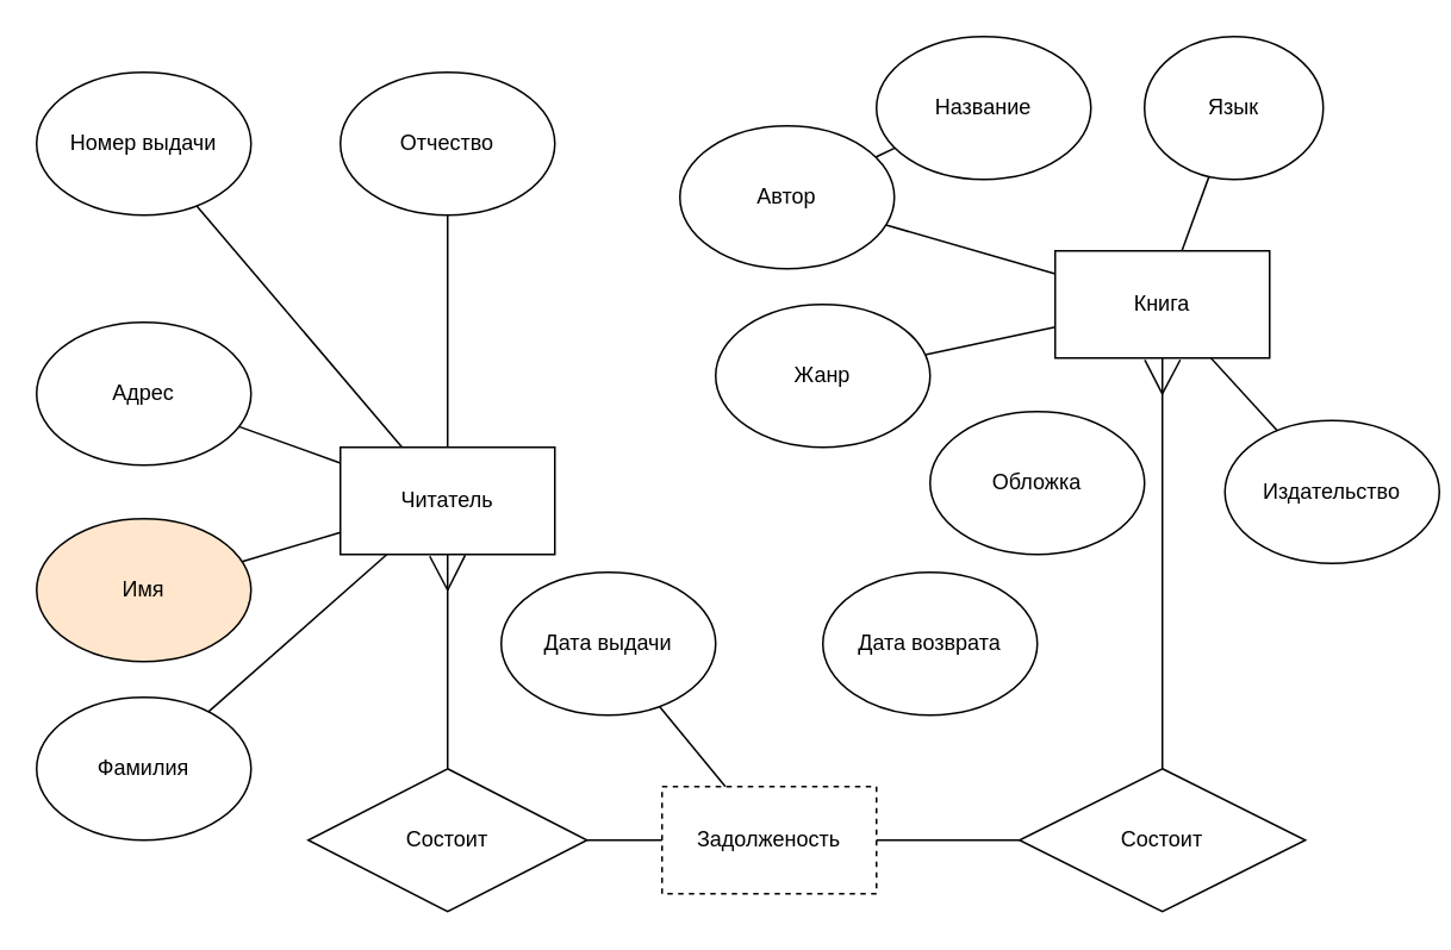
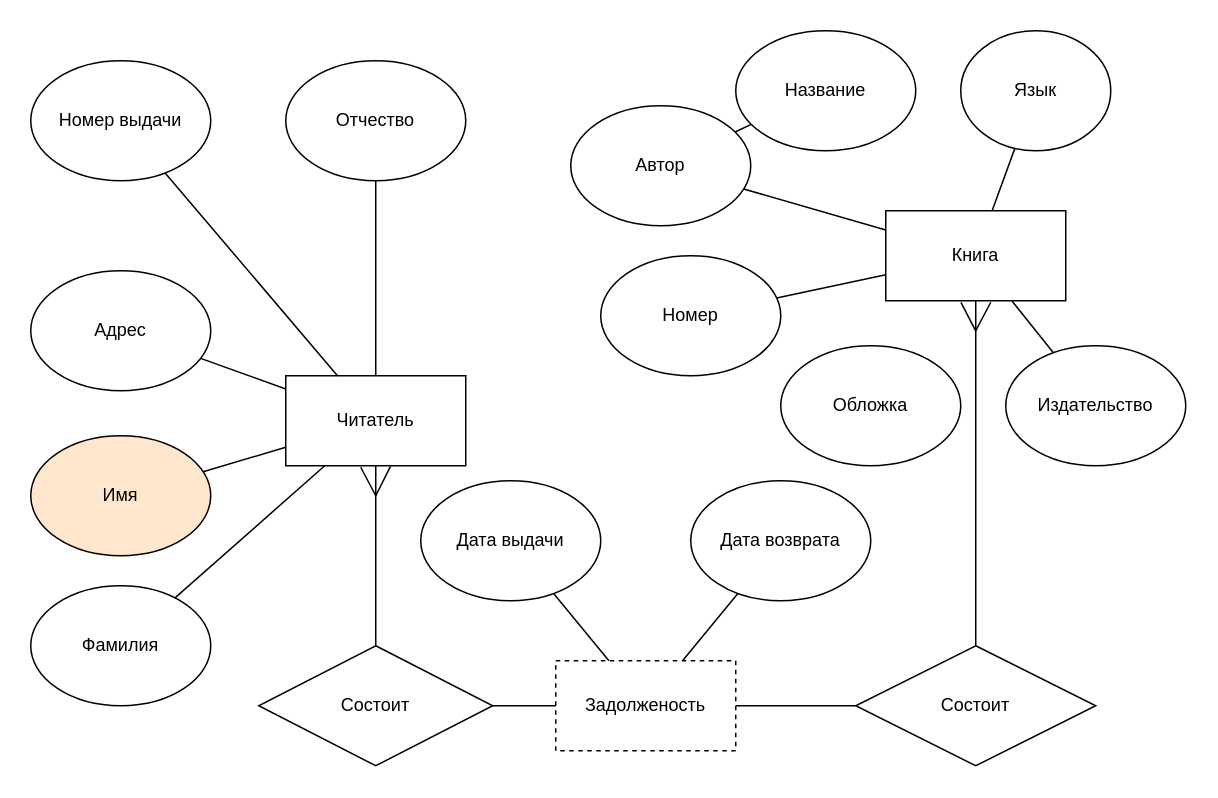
- <mxCell id="27" value="Жанр" style="ellipse;whiteSpace=wrap;html=1;" vertex="1" parent="1"><mxGeometry x="400" y="170" width="120" height="80" as="geometry" /></mxCell>
+ <mxCell id="27" value="Номер" style="ellipse;whiteSpace=wrap;html=1;" vertex="1" parent="1"><mxGeometry x="400" y="170" width="120" height="80" as="geometry" /></mxCell>
- <mxCell id="26" value="Издательство" style="ellipse;whiteSpace=wrap;html=1;" vertex="1" parent="1"><mxGeometry x="685" y="235" width="120" height="80" as="geometry" /></mxCell>
+ <mxCell id="26" value="Издательство" style="ellipse;whiteSpace=wrap;html=1;" vertex="1" parent="1"><mxGeometry x="670" y="230" width="120" height="80" as="geometry" /></mxCell>
+ <mxCell id="24" value="" style="endArrow=none;html=1;" edge="1" parent="1" source="22" target="4"><mxGeometry width="50" height="50" relative="1" as="geometry"><mxPoint x="390" y="540" as="sourcePoint" /><mxPoint x="440" y="490" as="targetPoint" /></mxGeometry></mxCell>
